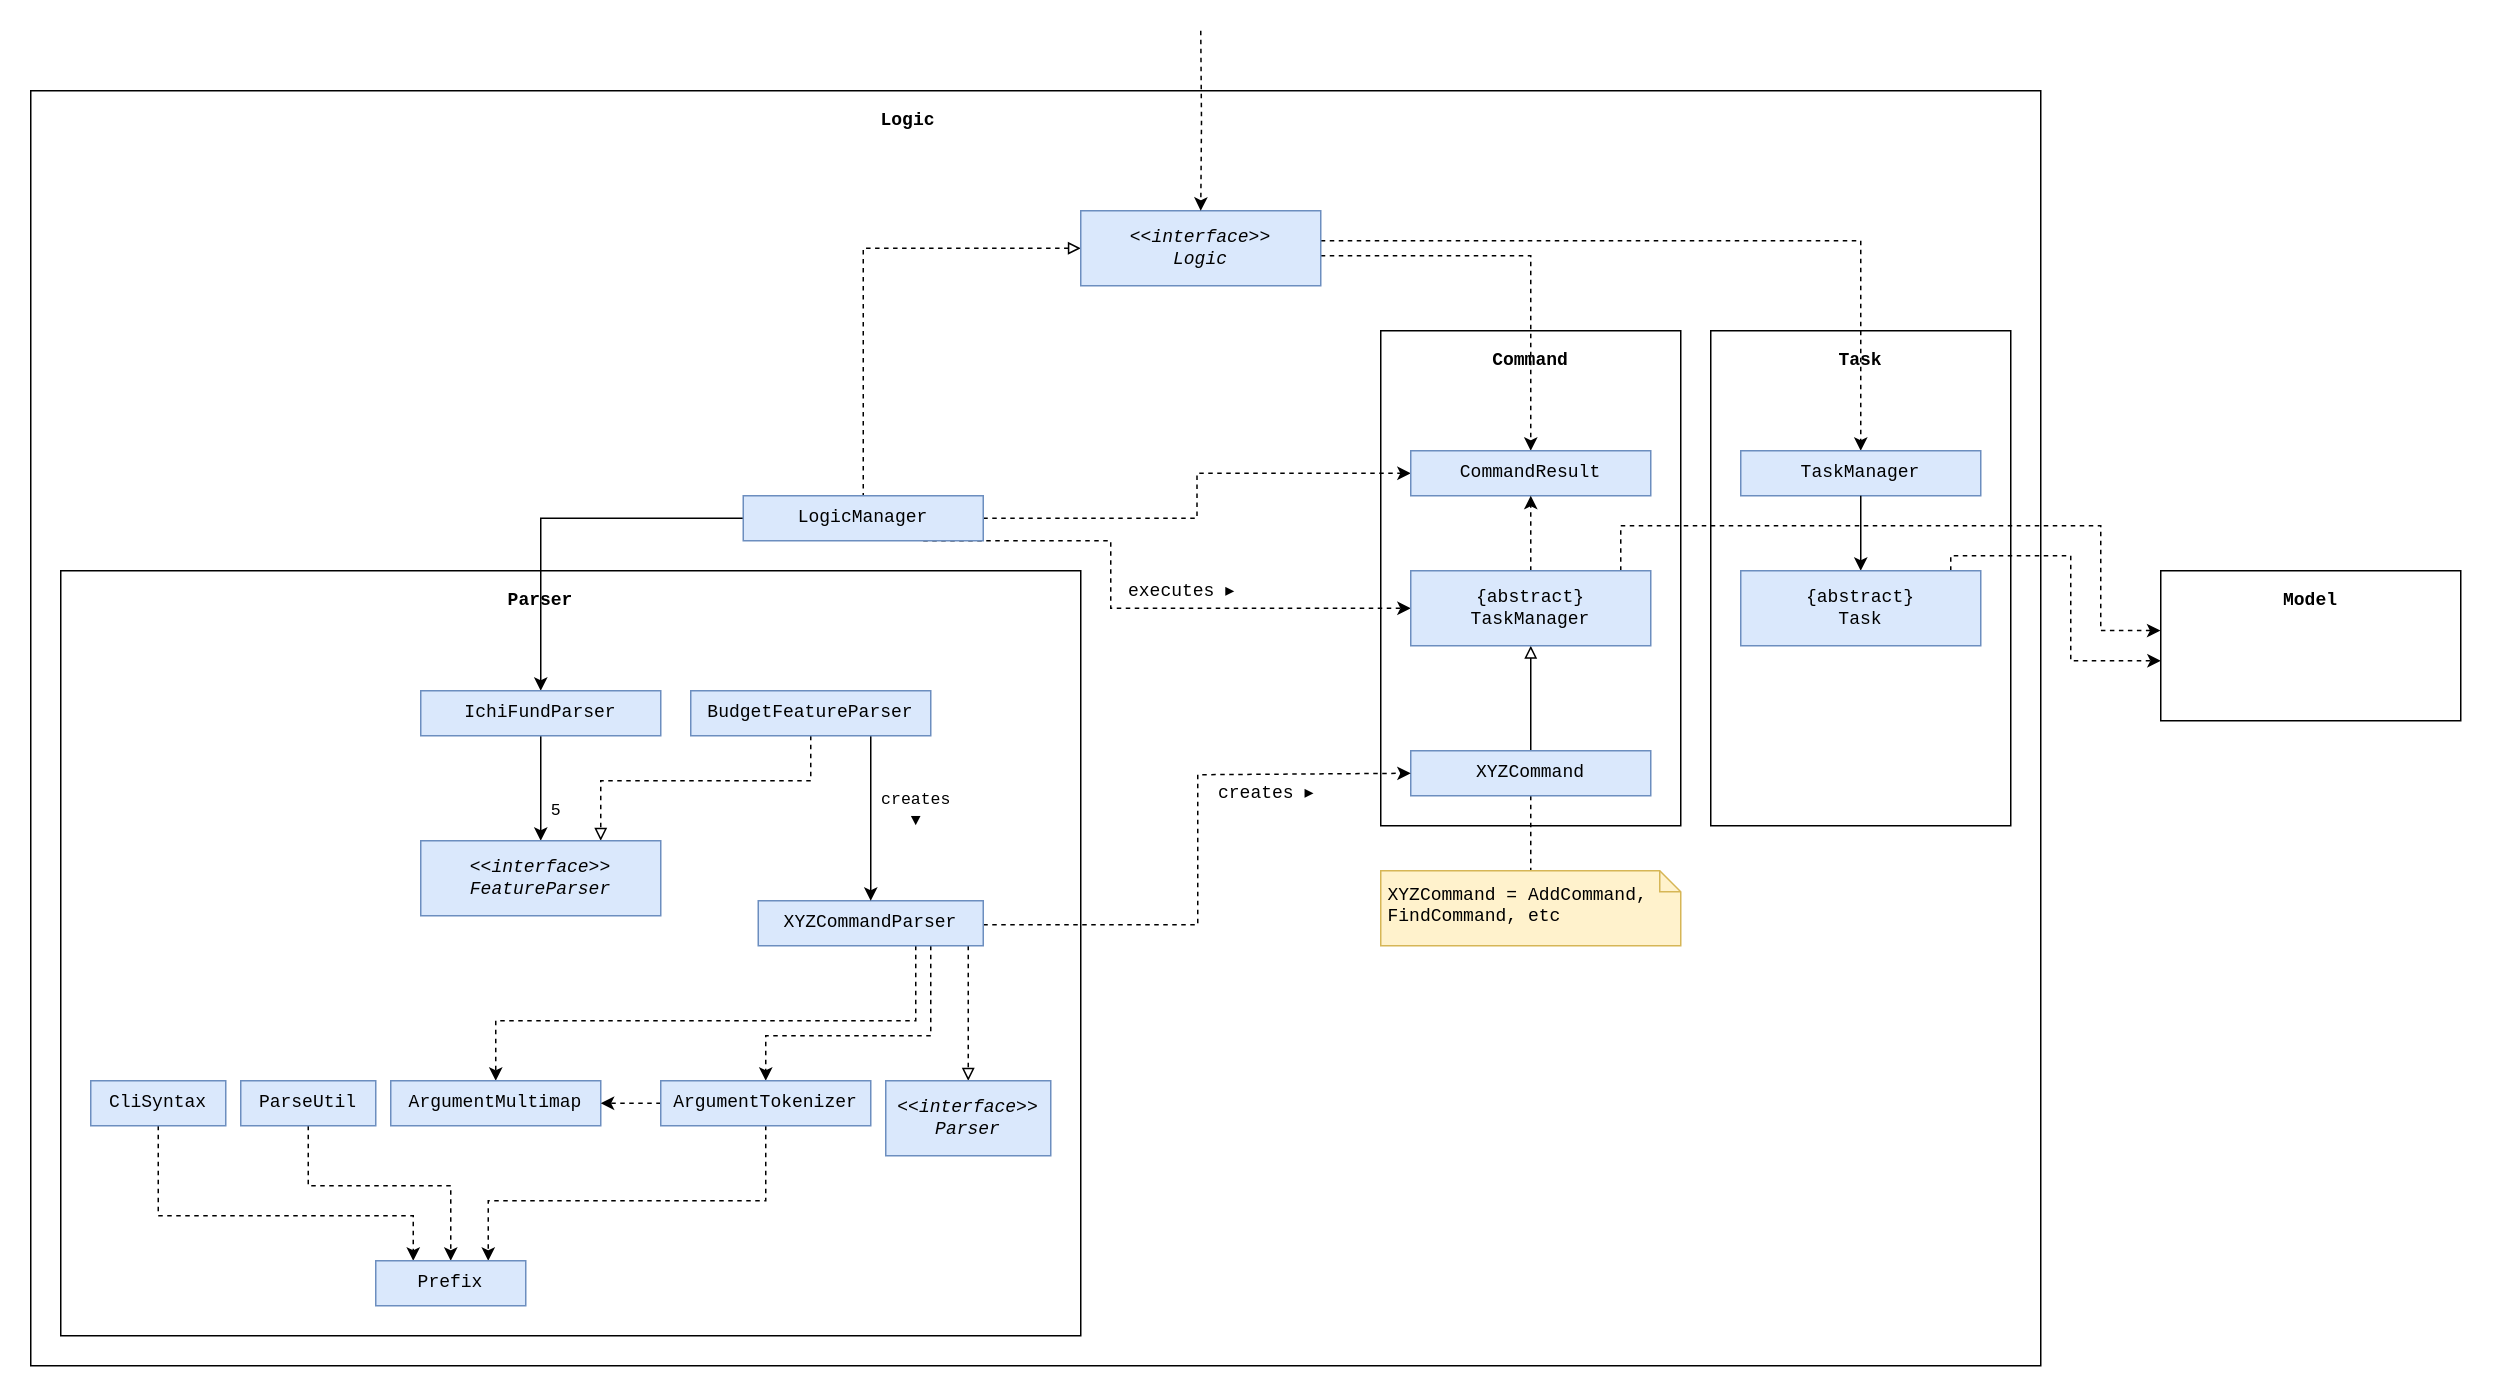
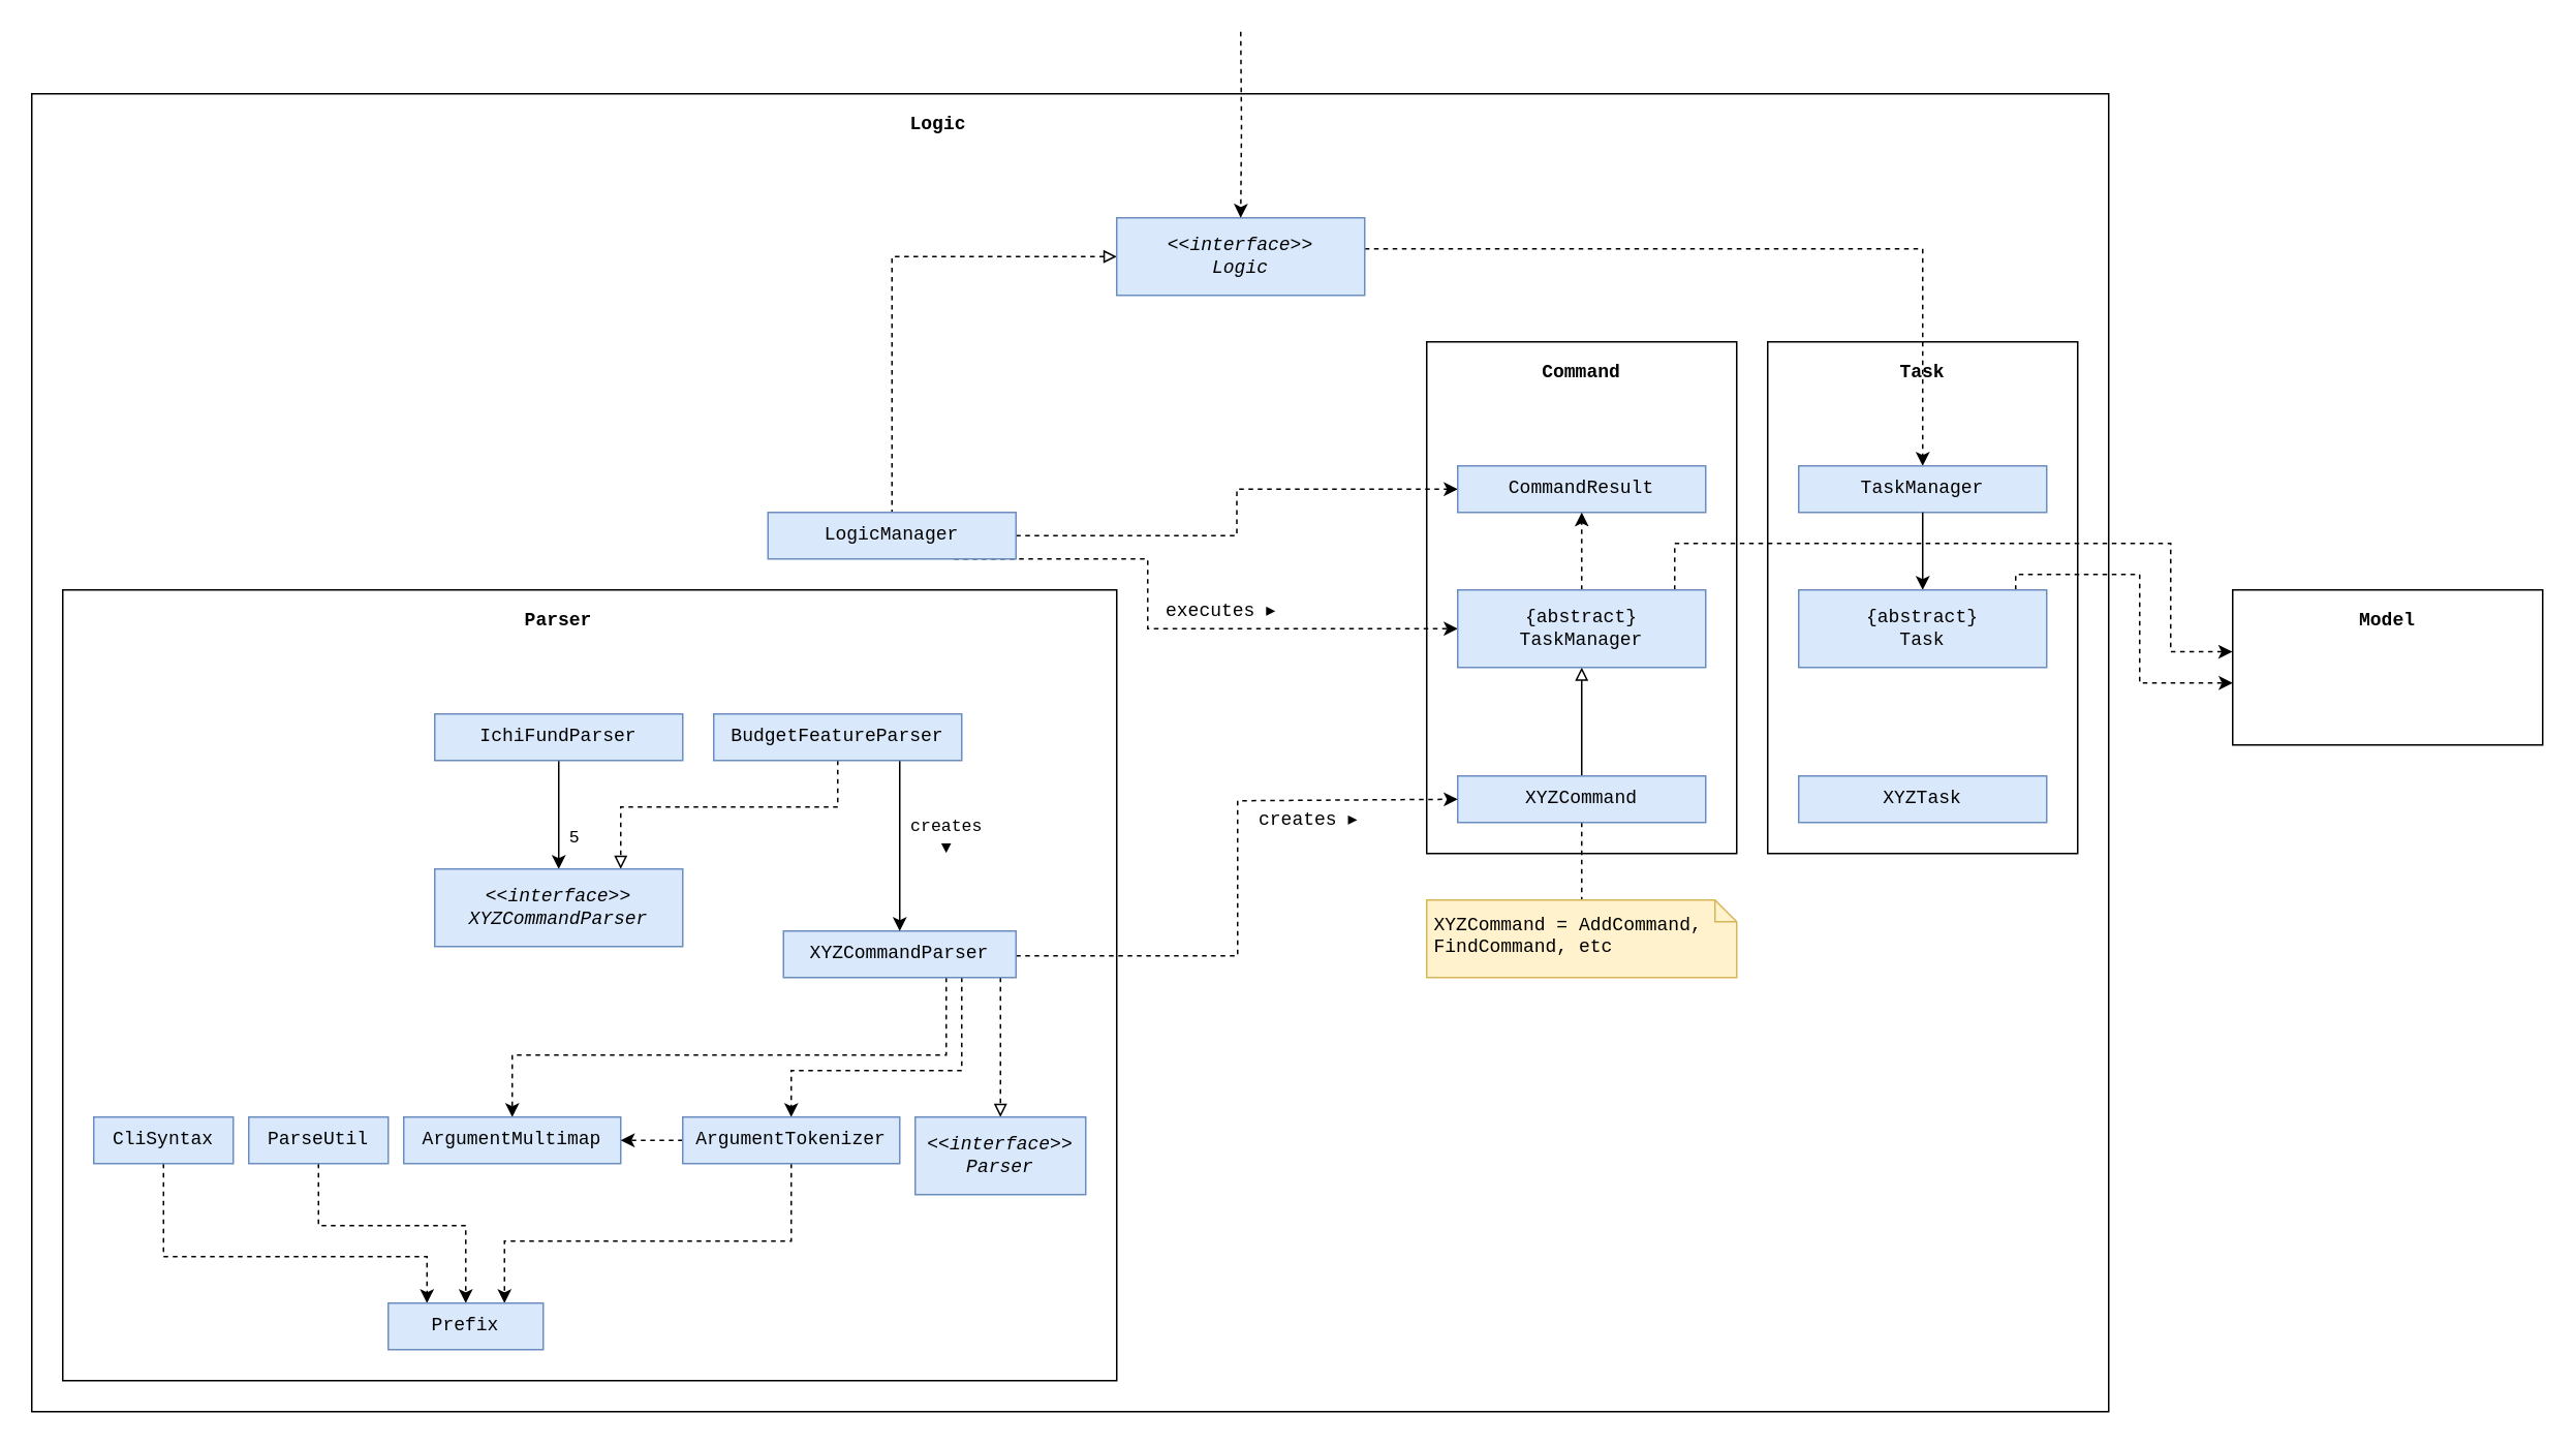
- <mxCell id="6" style="edgeStyle=orthogonalEdgeStyle;rounded=0;orthogonalLoop=1;jettySize=auto;html=1;entryX=0.5;entryY=0;entryDx=0;entryDy=0;dashed=1;startArrow=none;startFill=0;endArrow=classic;endFill=1;strokeWidth=1;fontFamily=Courier New;" edge="1" parent="1" source="9" target="14"><mxGeometry relative="1" as="geometry"><Array as="points"><mxPoint x="1020" y="170" /></Array></mxGeometry></mxCell>
- <mxCell id="11" style="edgeStyle=orthogonalEdgeStyle;orthogonalLoop=1;jettySize=auto;html=1;startArrow=none;startFill=0;endArrow=classic;endFill=1;strokeWidth=1;fontFamily=Courier New;rounded=0;" edge="1" parent="1" source="13" target="22"><mxGeometry relative="1" as="geometry" /></mxCell>
+ <mxCell id="50" value="XYZTask" style="rounded=0;whiteSpace=wrap;html=1;fillColor=#dae8fc;strokeColor=#6c8ebf;fontFamily=Courier New;" vertex="1" parent="1"><mxGeometry x="1160" y="500" width="160" height="30" as="geometry" /></mxCell>
- <mxCell id="43" value="&lt;div&gt;&lt;i&gt;&amp;lt;&amp;lt;interface&amp;gt;&amp;gt;&lt;/i&gt;&lt;/div&gt;&lt;div&gt;&lt;i&gt;FeatureParser&lt;br&gt;&lt;/i&gt;&lt;/div&gt;" style="rounded=0;whiteSpace=wrap;html=1;fillColor=#dae8fc;strokeColor=#6c8ebf;fontFamily=Courier New;" vertex="1" parent="1"><mxGeometry x="280" y="560" width="160" height="50" as="geometry" /></mxCell>
+ <mxCell id="43" value="&lt;div&gt;&lt;i&gt;&amp;lt;&amp;lt;interface&amp;gt;&amp;gt;&lt;/i&gt;&lt;/div&gt;&lt;div&gt;&lt;i&gt;XYZCommandParser&lt;br&gt;&lt;/i&gt;&lt;/div&gt;" style="rounded=0;whiteSpace=wrap;html=1;fillColor=#dae8fc;strokeColor=#6c8ebf;fontFamily=Courier New;" vertex="1" parent="1"><mxGeometry x="280" y="560" width="160" height="50" as="geometry" /></mxCell>
